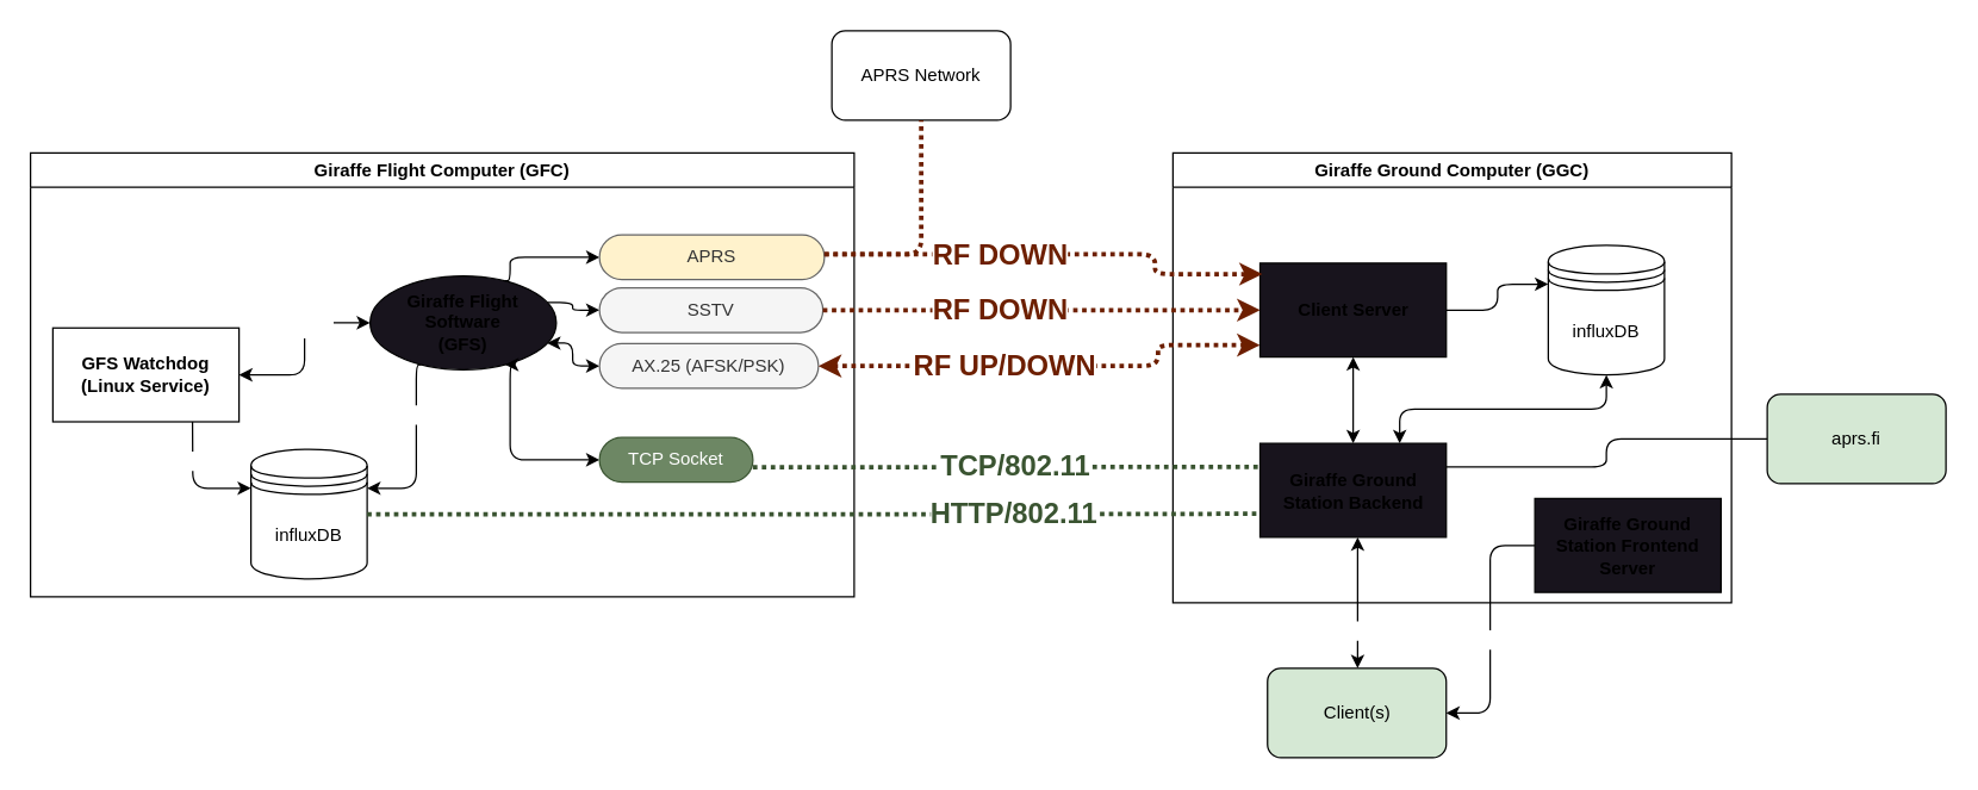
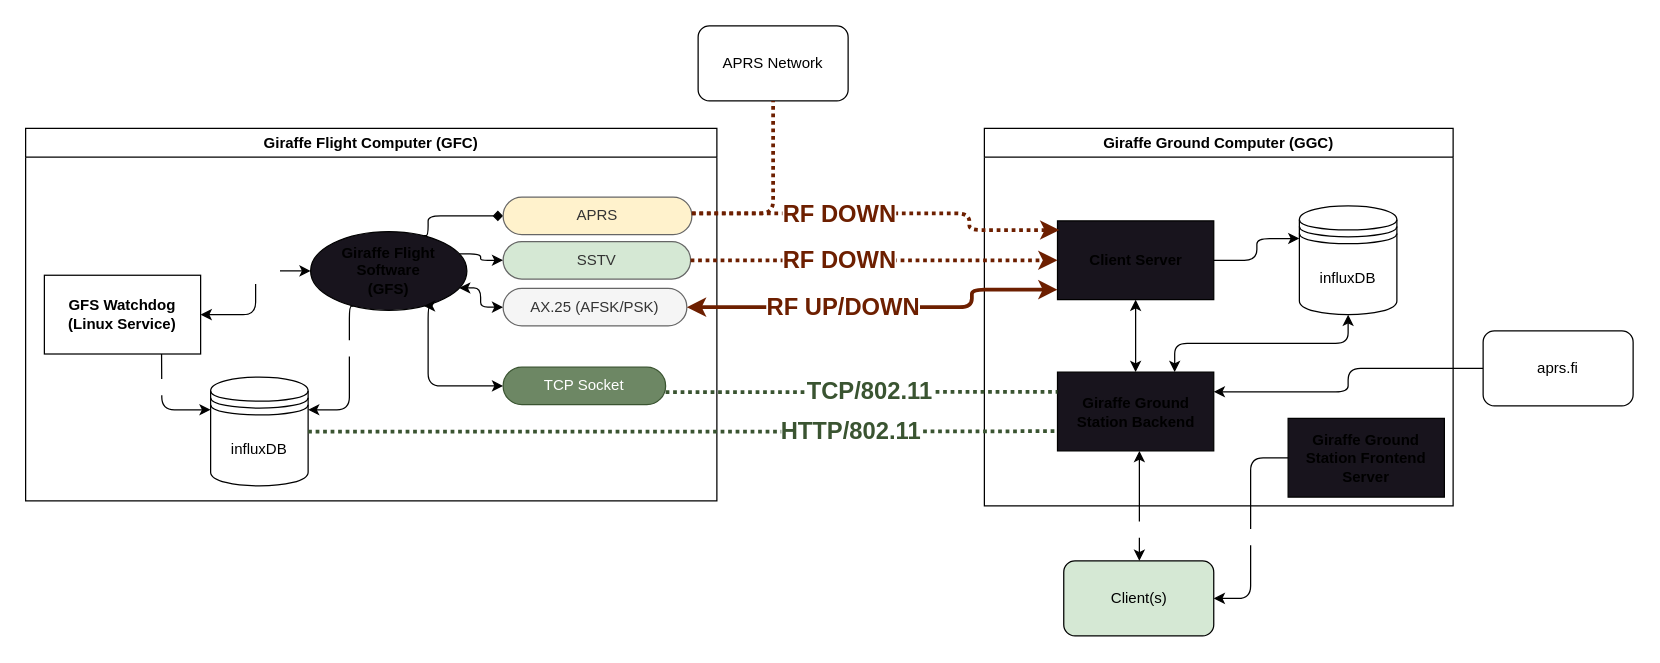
- <mxCell id="13" style="edgeStyle=elbowEdgeStyle;html=1;startArrow=none;endArrow=classic;exitX=0.75;exitY=0;exitDx=0;exitDy=0;entryX=0;entryY=0.5;entryDx=0;entryDy=0;endFill=1;" parent="2" source="14" target="19" edge="1"><mxGeometry relative="1" as="geometry"><Array as="points"><mxPoint x="322" y="74" /></Array></mxGeometry></mxCell>
+ <mxCell id="13" style="edgeStyle=elbowEdgeStyle;html=1;startArrow=none;endArrow=diamond;exitX=0.75;exitY=0;exitDx=0;exitDy=0;entryX=0;entryY=0.5;entryDx=0;entryDy=0;endFill=1;" parent="2" source="14" target="19" edge="1"><mxGeometry relative="1" as="geometry"><Array as="points"><mxPoint x="322" y="74" /></Array></mxGeometry></mxCell>
- <mxCell id="18" value="SSTV" style="whiteSpace=wrap;html=1;rounded=1;arcSize=50;align=center;verticalAlign=middle;strokeWidth=1;autosize=1;spacing=4;treeFolding=1;treeMoving=1;newEdgeStyle={&quot;edgeStyle&quot;:&quot;entityRelationEdgeStyle&quot;,&quot;startArrow&quot;:&quot;none&quot;,&quot;endArrow&quot;:&quot;none&quot;,&quot;segment&quot;:10,&quot;curved&quot;:1,&quot;sourcePerimeterSpacing&quot;:0,&quot;targetPerimeterSpacing&quot;:0};fillColor=#f5f5f5;fontColor=#333333;strokeColor=#666666;" parent="2" vertex="1"><mxGeometry x="382" y="90.5" width="150" height="30" as="geometry" /></mxCell>
+ <mxCell id="18" value="SSTV" style="whiteSpace=wrap;html=1;rounded=1;arcSize=50;align=center;verticalAlign=middle;strokeWidth=1;autosize=1;spacing=4;treeFolding=1;treeMoving=1;newEdgeStyle={&quot;edgeStyle&quot;:&quot;entityRelationEdgeStyle&quot;,&quot;startArrow&quot;:&quot;none&quot;,&quot;endArrow&quot;:&quot;none&quot;,&quot;segment&quot;:10,&quot;curved&quot;:1,&quot;sourcePerimeterSpacing&quot;:0,&quot;targetPerimeterSpacing&quot;:0};fillColor=#d5e8d4;fontColor=#333333;strokeColor=#666666;" parent="2" vertex="1"><mxGeometry x="382" y="90.5" width="150" height="30" as="geometry" /></mxCell>
- <mxCell id="41" style="edgeStyle=elbowEdgeStyle;html=1;startArrow=classic;endArrow=classic;segment=10;sourcePerimeterSpacing=0;targetPerimeterSpacing=0;dashed=1;dashPattern=1 1;strokeWidth=3;fontSize=19;fontColor=#006600;fillColor=#a0522d;strokeColor=#6D1F00;startFill=1;endFill=1;exitX=1;exitY=0.5;exitDx=0;exitDy=0;" parent="1" source="15" target="23" edge="1"><mxGeometry relative="1" as="geometry"><Array as="points"><mxPoint x="777" y="231" /><mxPoint x="595" y="245" /></Array></mxGeometry></mxCell>
+ <mxCell id="41" style="edgeStyle=elbowEdgeStyle;html=1;startArrow=classic;endArrow=classic;segment=10;sourcePerimeterSpacing=0;targetPerimeterSpacing=0;dashed=0;dashPattern=1 1;strokeWidth=3;fontSize=19;fontColor=#006600;fillColor=#a0522d;strokeColor=#6D1F00;startFill=1;endFill=1;exitX=1;exitY=0.5;exitDx=0;exitDy=0;" parent="1" source="15" target="23" edge="1"><mxGeometry relative="1" as="geometry"><Array as="points"><mxPoint x="777" y="231" /><mxPoint x="595" y="245" /></Array></mxGeometry></mxCell>
- <mxCell id="46" value="aprs.fi" style="rounded=1;whiteSpace=wrap;html=1;fillColor=#d5e8d4;" vertex="1" parent="1"><mxGeometry x="1186" y="264" width="120" height="60" as="geometry" /></mxCell>
+ <mxCell id="46" value="aprs.fi" style="rounded=1;whiteSpace=wrap;html=1;" vertex="1" parent="1"><mxGeometry x="1186" y="264" width="120" height="60" as="geometry" /></mxCell>
- <mxCell id="17" value="TCP Socket" style="whiteSpace=wrap;html=1;rounded=1;arcSize=50;align=center;verticalAlign=middle;strokeWidth=1;autosize=1;spacing=4;treeFolding=1;treeMoving=1;newEdgeStyle={&quot;edgeStyle&quot;:&quot;entityRelationEdgeStyle&quot;,&quot;startArrow&quot;:&quot;none&quot;,&quot;endArrow&quot;:&quot;none&quot;,&quot;segment&quot;:10,&quot;curved&quot;:1,&quot;sourcePerimeterSpacing&quot;:0,&quot;targetPerimeterSpacing&quot;:0};fillColor=#6d8764;strokeColor=#3A5431;fontColor=#ffffff;" parent="2" vertex="1"><mxGeometry x="382" y="191" width="103" height="30" as="geometry" /></mxCell>
+ <mxCell id="17" value="TCP Socket" style="whiteSpace=wrap;html=1;rounded=1;arcSize=50;align=center;verticalAlign=middle;strokeWidth=1;autosize=1;spacing=4;treeFolding=1;treeMoving=1;newEdgeStyle={&quot;edgeStyle&quot;:&quot;entityRelationEdgeStyle&quot;,&quot;startArrow&quot;:&quot;none&quot;,&quot;endArrow&quot;:&quot;none&quot;,&quot;segment&quot;:10,&quot;curved&quot;:1,&quot;sourcePerimeterSpacing&quot;:0,&quot;targetPerimeterSpacing&quot;:0};fillColor=#6d8764;strokeColor=#3A5431;fontColor=#ffffff;" parent="2" vertex="1"><mxGeometry x="382" y="191" width="130" height="30" as="geometry" /></mxCell>
- <mxCell id="45" style="edgeStyle=elbowEdgeStyle;html=1;entryX=1;entryY=0.25;entryDx=0;entryDy=0;endArrow=none;" edge="1" parent="1" source="46" target="24"><mxGeometry relative="1" as="geometry" /></mxCell>
+ <mxCell id="45" style="edgeStyle=elbowEdgeStyle;html=1;entryX=1;entryY=0.25;entryDx=0;entryDy=0;" edge="1" parent="1" source="46" target="24"><mxGeometry relative="1" as="geometry" /></mxCell>
